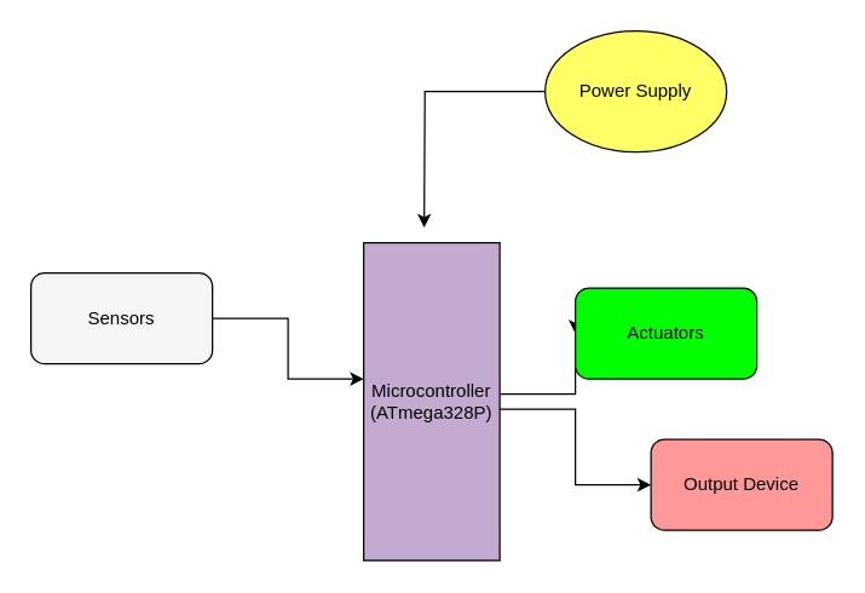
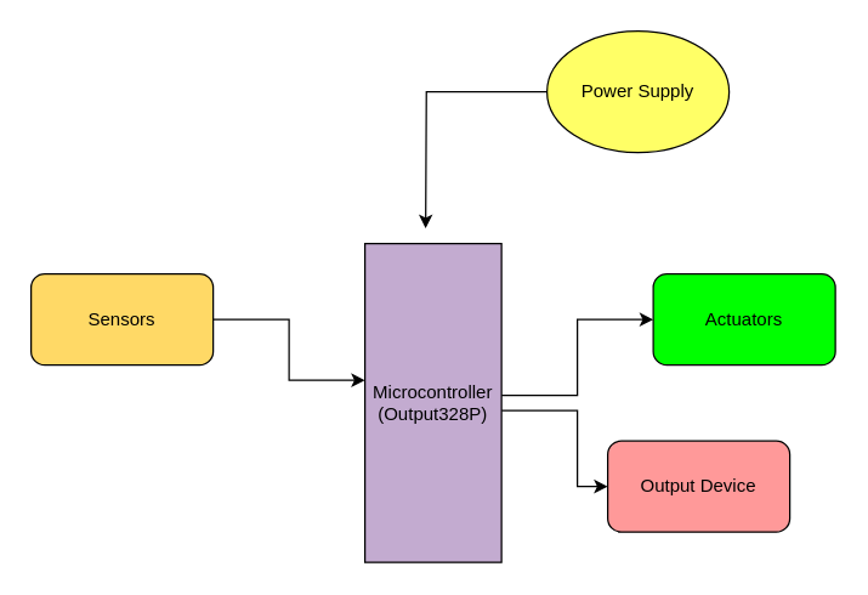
- <mxCell id="6" value="Sensors" style="rounded=1;whiteSpace=wrap;html=1;fillColor=#f5f5f5;" vertex="1" parent="1"><mxGeometry x="20" y="180" width="120" height="60" as="geometry" /></mxCell>
+ <mxCell id="6" value="Sensors" style="rounded=1;whiteSpace=wrap;html=1;fillColor=#FFD966;" vertex="1" parent="1"><mxGeometry x="20" y="180" width="120" height="60" as="geometry" /></mxCell>
- <mxCell id="7" value="Actuators" style="rounded=1;whiteSpace=wrap;html=1;fillColor=#00FF00;" vertex="1" parent="1"><mxGeometry x="380" y="190" width="120" height="60" as="geometry" /></mxCell>
+ <mxCell id="7" value="Actuators" style="rounded=1;whiteSpace=wrap;html=1;fillColor=#00FF00;" vertex="1" parent="1"><mxGeometry x="430" y="180" width="120" height="60" as="geometry" /></mxCell>
- <mxCell id="4" value="Microcontroller&lt;br&gt;(ATmega328P)" style="rounded=0;whiteSpace=wrap;html=1;direction=south;fillColor=#C3ABD0;" vertex="1" parent="1"><mxGeometry x="240" y="160" width="90" height="210" as="geometry" /></mxCell>
+ <mxCell id="4" value="Microcontroller&lt;br&gt;(Output328P)" style="rounded=0;whiteSpace=wrap;html=1;direction=south;fillColor=#C3ABD0;" vertex="1" parent="1"><mxGeometry x="240" y="160" width="90" height="210" as="geometry" /></mxCell>
- <mxCell id="8" value="Output Device" style="rounded=1;whiteSpace=wrap;html=1;fillColor=#FF9999;" vertex="1" parent="1"><mxGeometry x="430" y="290" width="120" height="60" as="geometry" /></mxCell>
+ <mxCell id="8" value="Output Device" style="rounded=1;whiteSpace=wrap;html=1;fillColor=#FF9999;" vertex="1" parent="1"><mxGeometry x="400" y="290" width="120" height="60" as="geometry" /></mxCell>
